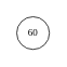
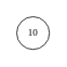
- <mxCell id="2" value="60" style="ellipse;whiteSpace=wrap;html=1;aspect=fixed;fontFamily=Fira Code;" parent="1" vertex="1"><mxGeometry x="20" y="20" width="40" height="40" as="geometry" /></mxCell>
+ <mxCell id="2" value="10" style="ellipse;whiteSpace=wrap;html=1;aspect=fixed;fontFamily=Fira Code;" parent="1" vertex="1"><mxGeometry x="20" y="20" width="40" height="40" as="geometry" /></mxCell>
